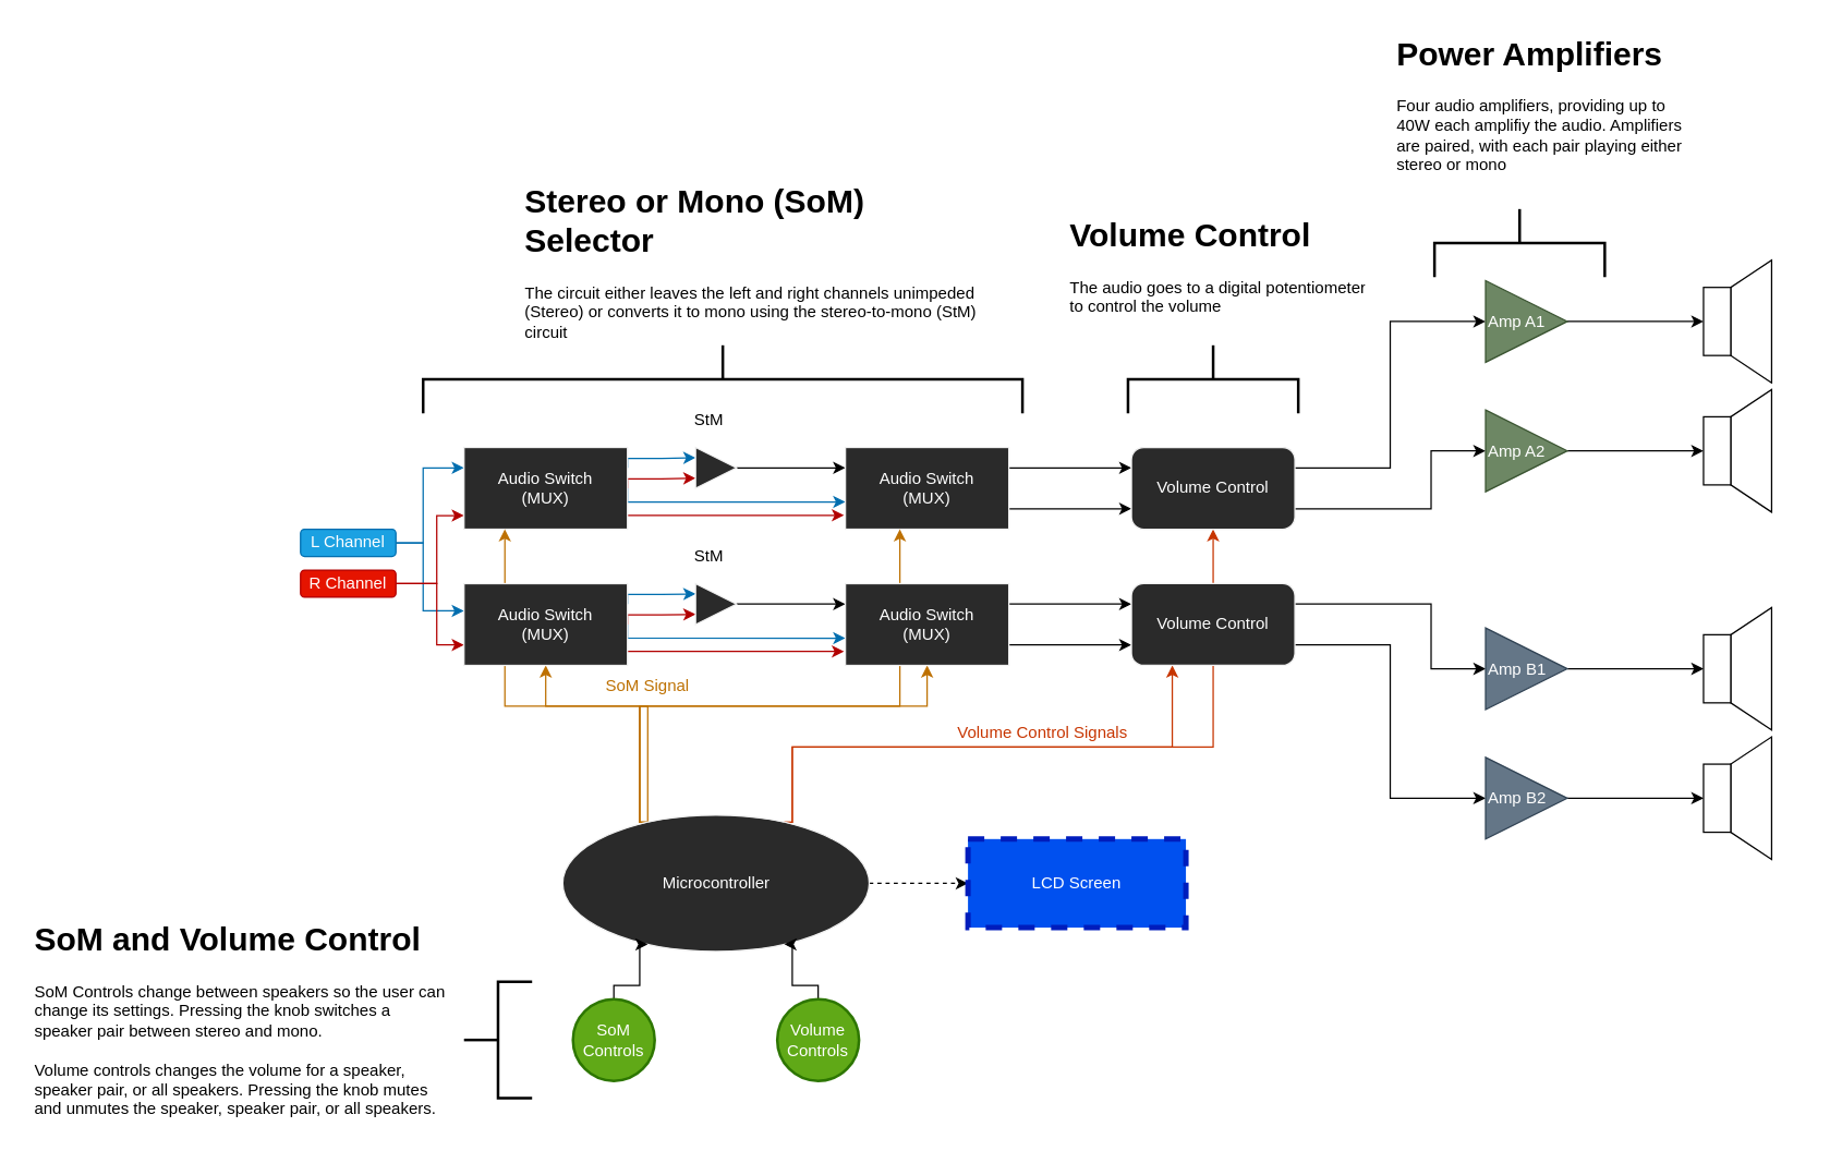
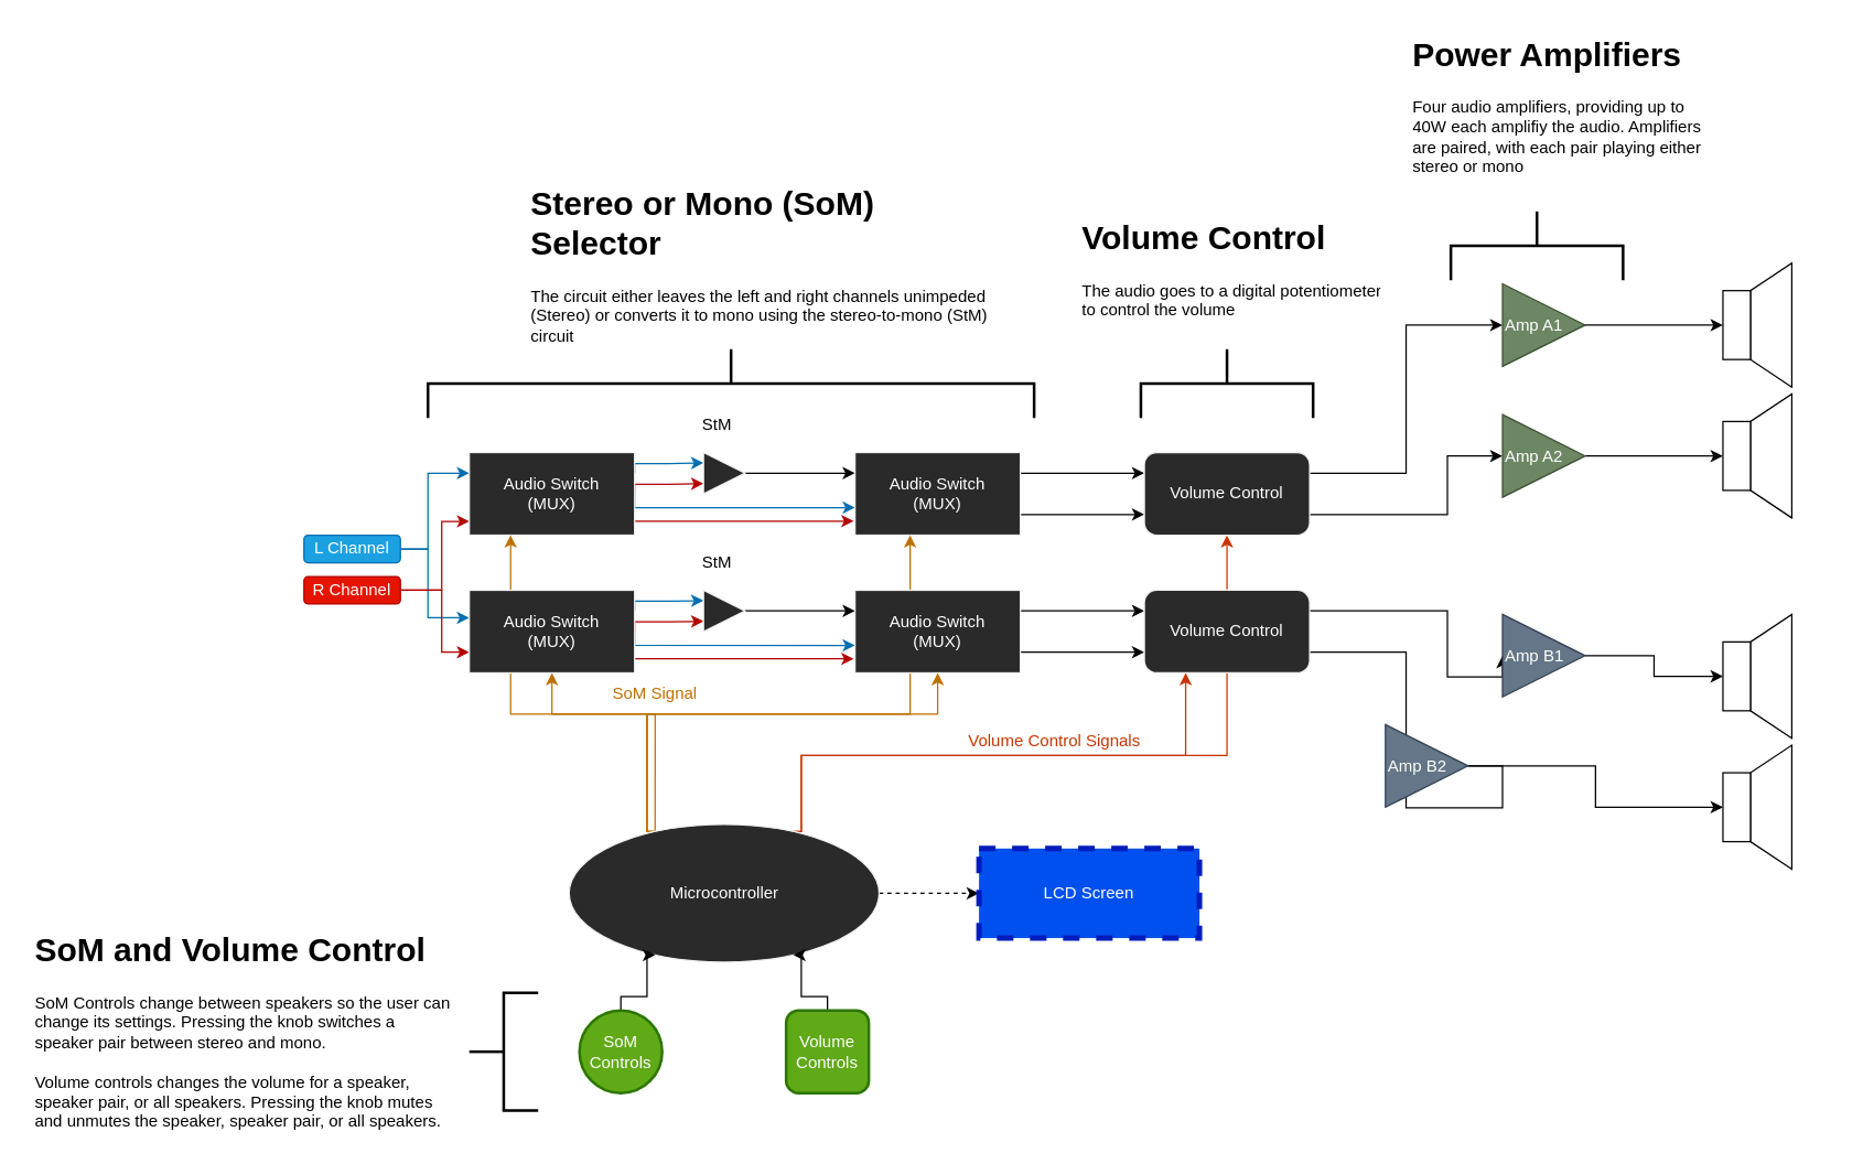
- <mxCell id="51" value="Amp B1" style="triangle;whiteSpace=wrap;html=1;rounded=0;fontColor=#ffffff;strokeColor=#314354;fillColor=#647687;align=left;" parent="1" vertex="1"><mxGeometry x="1090" y="460.5" width="60" height="60" as="geometry" /></mxCell>
+ <mxCell id="51" value="Amp B1" style="triangle;whiteSpace=wrap;html=1;rounded=0;fontColor=#ffffff;strokeColor=#314354;fillColor=#647687;align=left;" parent="1" vertex="1"><mxGeometry x="1090" y="445.5" width="60" height="60" as="geometry" /></mxCell>
- <mxCell id="53" value="Amp B2" style="triangle;whiteSpace=wrap;html=1;rounded=0;fontColor=#ffffff;strokeColor=#314354;fillColor=#647687;align=left;" parent="1" vertex="1"><mxGeometry x="1090" y="555.5" width="60" height="60" as="geometry" /></mxCell>
+ <mxCell id="53" value="Amp B2" style="triangle;whiteSpace=wrap;html=1;rounded=0;fontColor=#ffffff;strokeColor=#314354;fillColor=#647687;align=left;" parent="1" vertex="1"><mxGeometry x="1005" y="525.5" width="60" height="60" as="geometry" /></mxCell>
- <mxCell id="66" value="Volume&lt;br&gt;Controls" style="ellipse;whiteSpace=wrap;html=1;aspect=fixed;rounded=0;fontColor=#ffffff;strokeColor=#2D7600;strokeWidth=2;fillColor=#60a917;align=center;" parent="1" vertex="1"><mxGeometry x="570" y="733" width="60" height="60" as="geometry" /></mxCell>
+ <mxCell id="66" value="Volume&lt;br&gt;Controls" style="whiteSpace=wrap;html=1;aspect=fixed;fontColor=#ffffff;strokeColor=#2D7600;strokeWidth=2;fillColor=#60a917;align=center;rounded=1;" parent="1" vertex="1"><mxGeometry x="570" y="733" width="60" height="60" as="geometry" /></mxCell>
